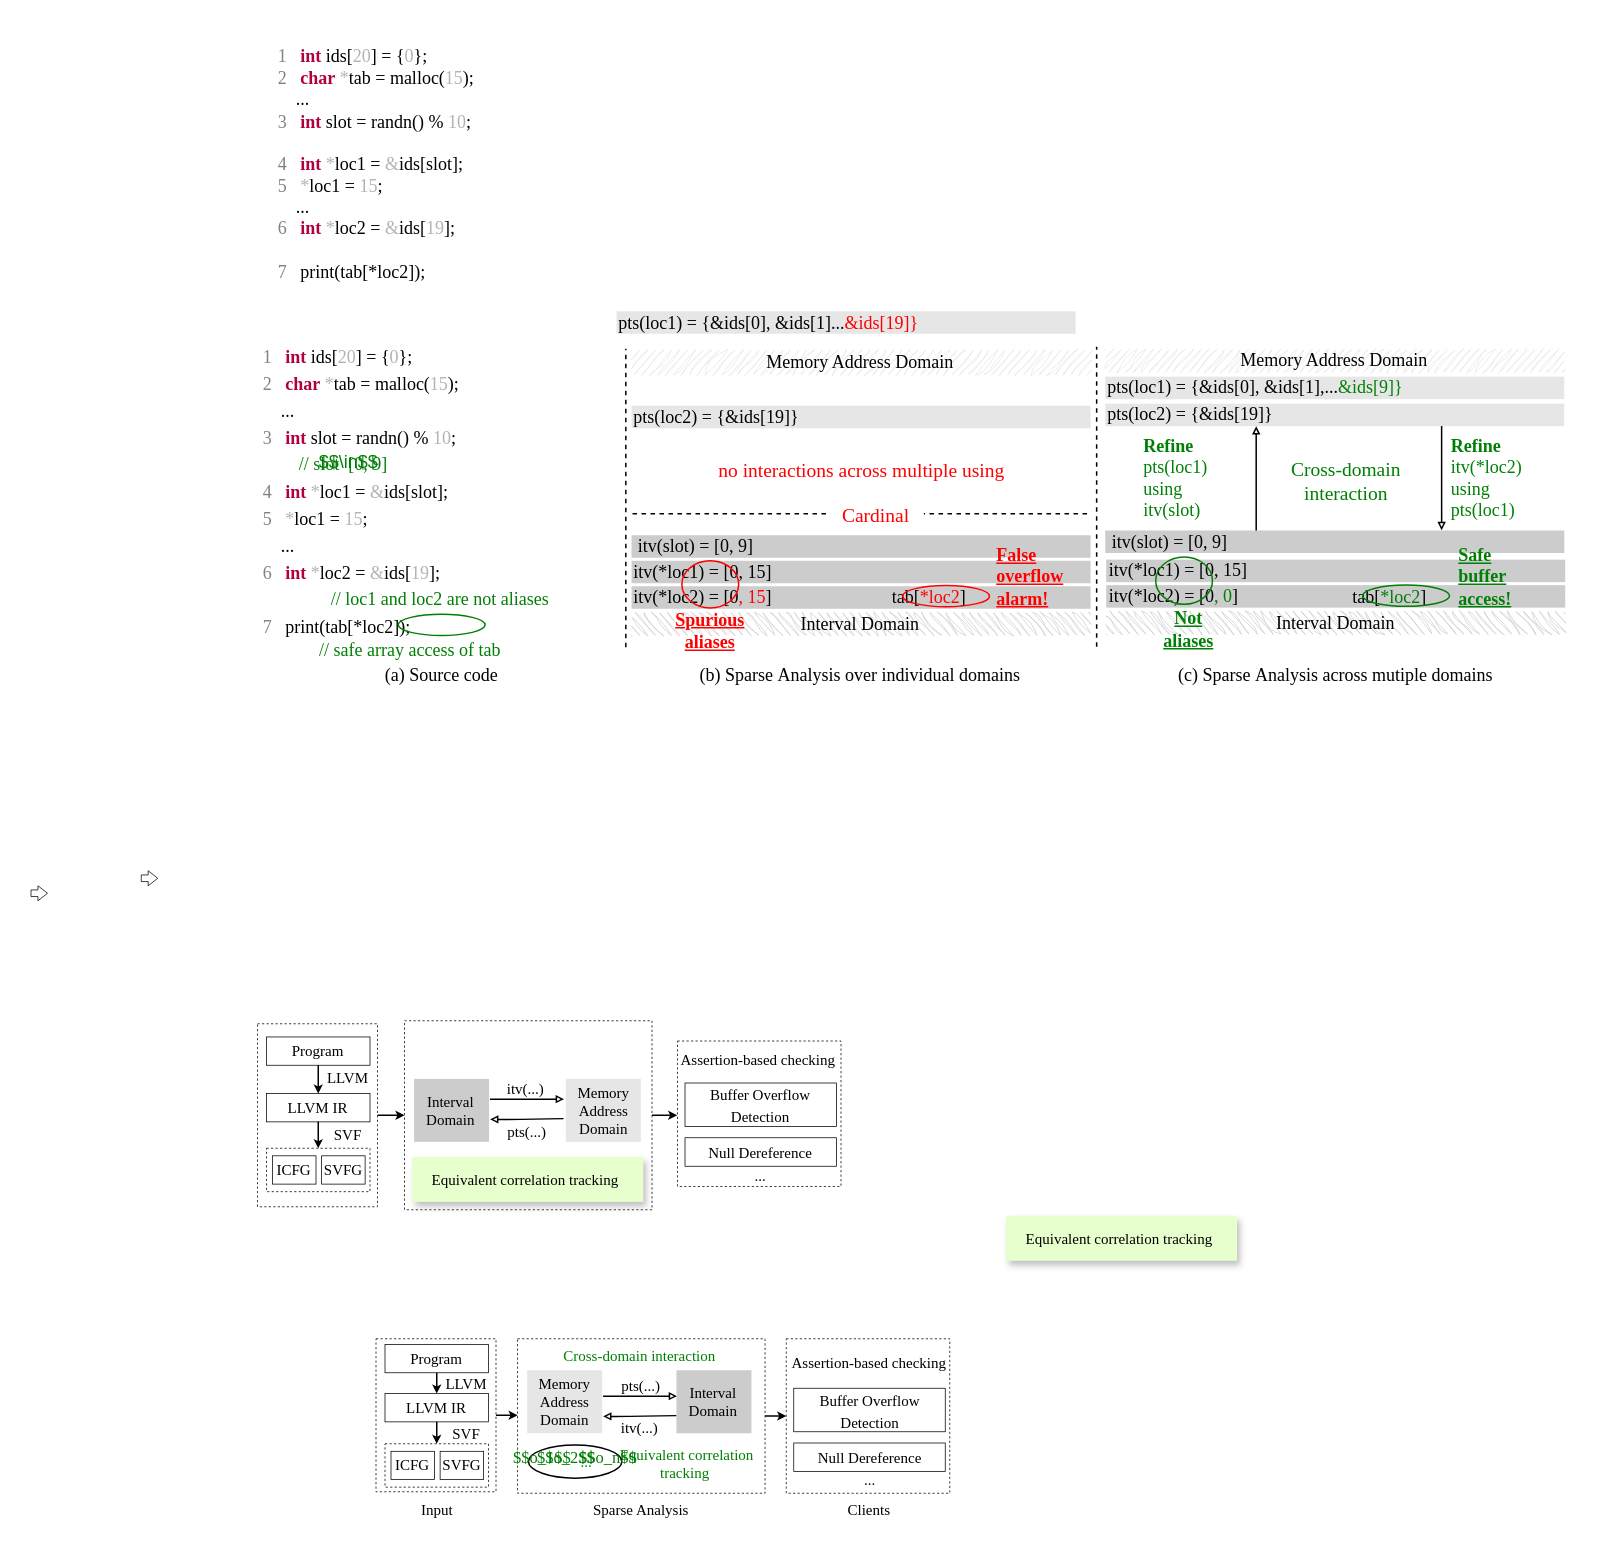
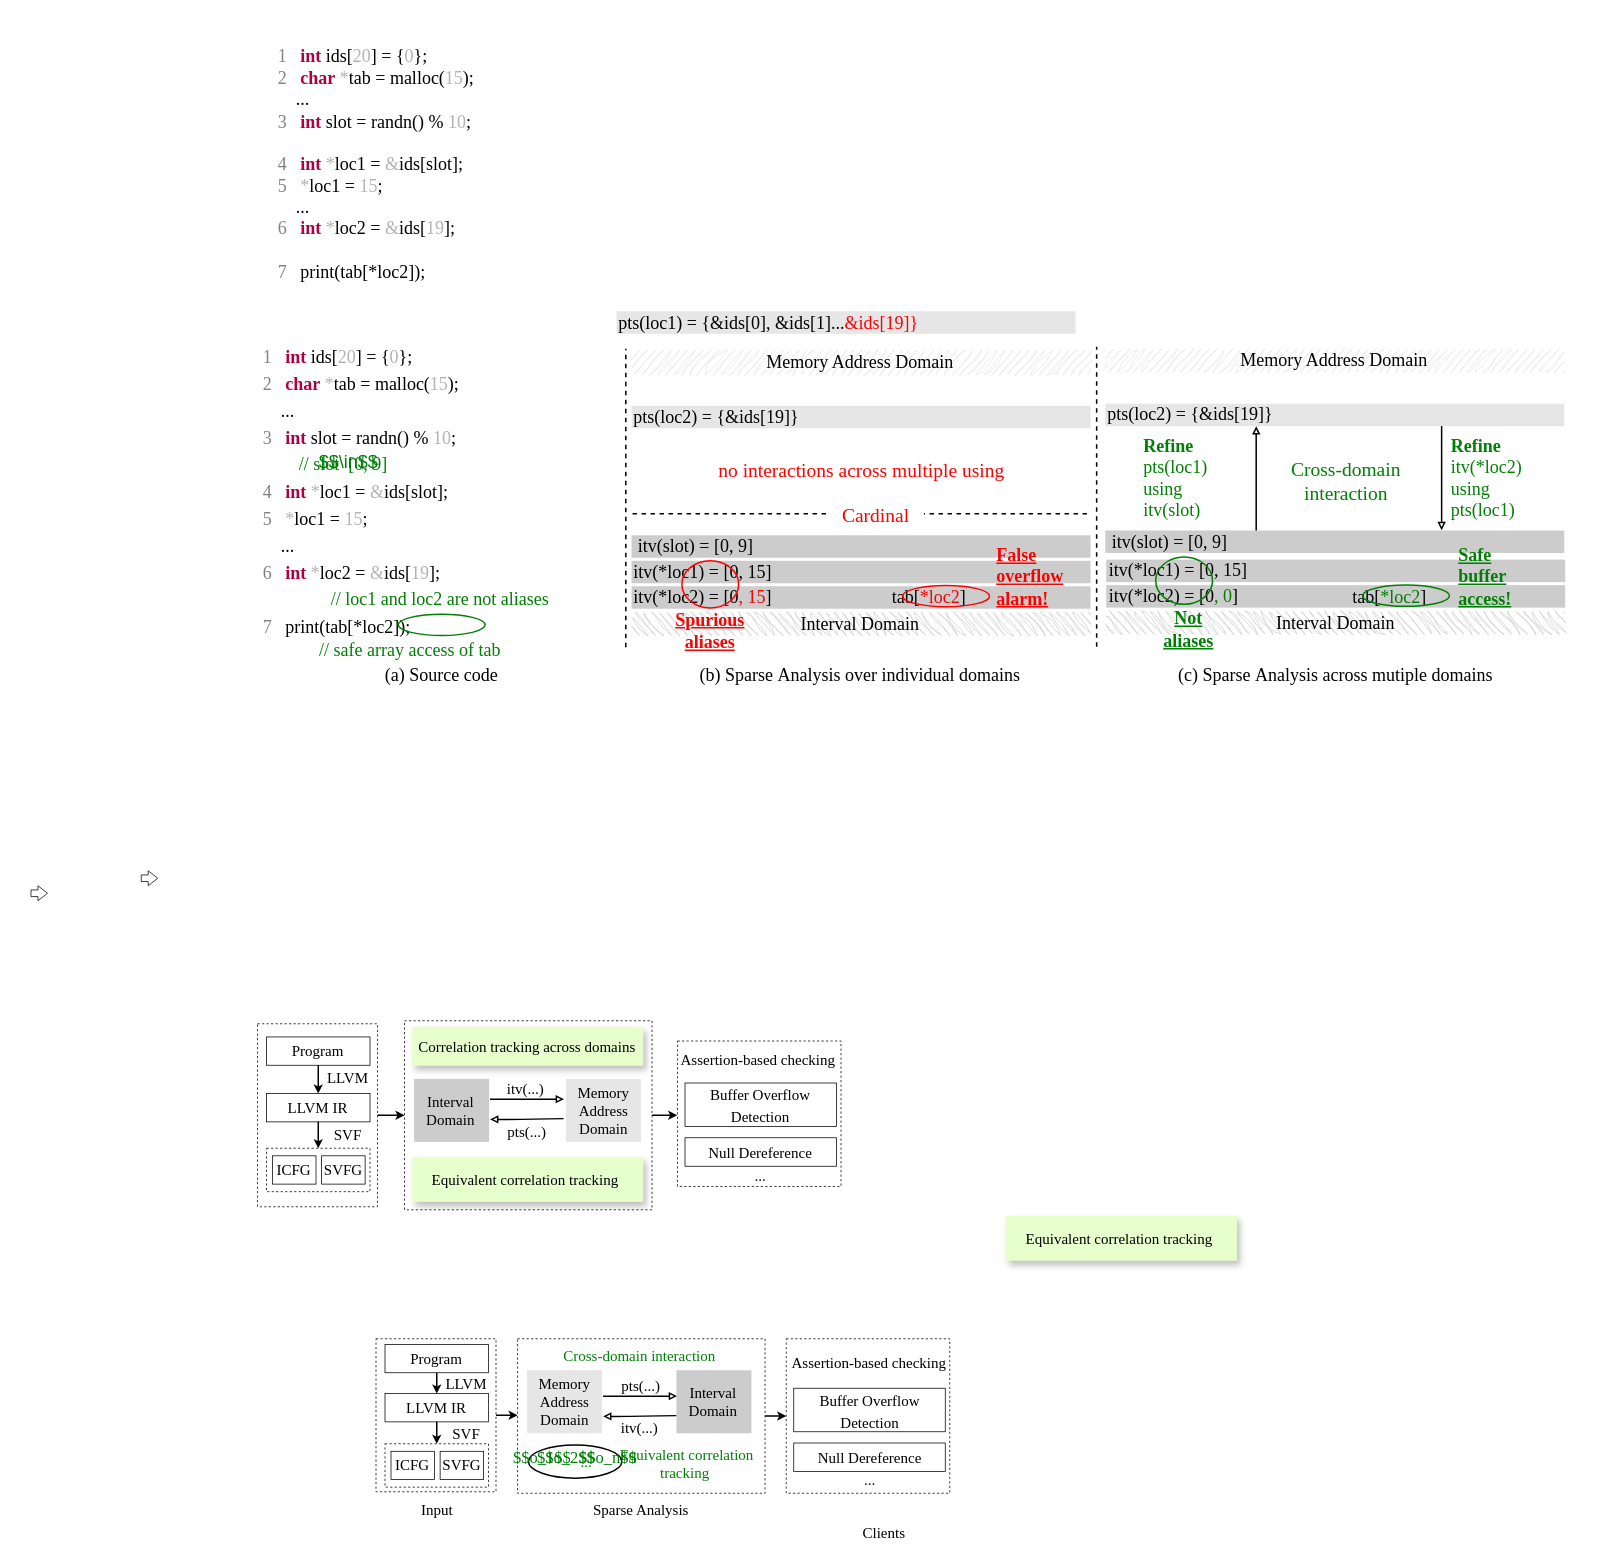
- <mxCell id="12" value="&lt;font color=&quot;#000000&quot;&gt;pts(loc1) = {&amp;amp;ids[&lt;font style=&quot;border-color: var(--border-color);&quot;&gt;0&lt;/font&gt;&lt;span style=&quot;border-color: var(--border-color);&quot;&gt;], &amp;amp;ids[1],..&lt;/span&gt;&lt;/font&gt;&lt;span style=&quot;border-color: var(--border-color); color: rgb(0, 0, 0);&quot;&gt;.&lt;/span&gt;&lt;font style=&quot;border-color: var(--border-color);&quot; color=&quot;#007f05&quot;&gt;&amp;amp;ids[9]}&lt;/font&gt;&lt;span style=&quot;color: rgb(0, 0, 0);&quot;&gt;&lt;br&gt;&lt;/span&gt;" style="text;html=1;strokeColor=none;fillColor=#E6E6E6;align=left;verticalAlign=middle;whiteSpace=wrap;rounded=0;fontFamily=Fira code;fontSource=https%3A%2F%2Ffonts.googleapis.com%2Fcss%3Ffamily%3DFira%2Bcode;fontColor=#828282;" parent="1" vertex="1"><mxGeometry x="736.18" y="250.62" width="306" height="15" as="geometry" /></mxCell>
+ <mxCell id="72" value="Correlation tracking across domains" style="rounded=0;whiteSpace=wrap;html=1;shadow=1;glass=0;sketch=0;strokeWidth=0.5;fontFamily=Comic Sans MS;fontSize=10;strokeColor=none;fillColor=#E6FFCC;gradientColor=none;" parent="1" vertex="1"><mxGeometry x="274.19" y="684" width="154" height="26" as="geometry" /></mxCell>
- <mxCell id="112" value="&lt;div style=&quot;font-size: 10px;&quot;&gt;&lt;font color=&quot;#000000&quot;&gt;Clients&lt;/font&gt;&lt;/div&gt;" style="text;html=1;strokeColor=none;fillColor=none;align=center;verticalAlign=middle;whiteSpace=wrap;rounded=0;fontFamily=Fira code;fontSource=https%3A%2F%2Ffonts.googleapis.com%2Fcss%3Ffamily%3DFira%2Bcode;fontColor=#828282;fontSize=10;" parent="1" vertex="1"><mxGeometry x="554" y="997" width="50" height="17" as="geometry" /></mxCell>
+ <mxCell id="112" value="&lt;div style=&quot;font-size: 10px;&quot;&gt;&lt;font color=&quot;#000000&quot;&gt;Clients&lt;/font&gt;&lt;/div&gt;" style="text;html=1;strokeColor=none;fillColor=none;align=center;verticalAlign=middle;whiteSpace=wrap;rounded=0;fontFamily=Fira code;fontSource=https%3A%2F%2Ffonts.googleapis.com%2Fcss%3Ffamily%3DFira%2Bcode;fontColor=#828282;fontSize=10;" parent="1" vertex="1"><mxGeometry x="564" y="1012" width="50" height="17" as="geometry" /></mxCell>
